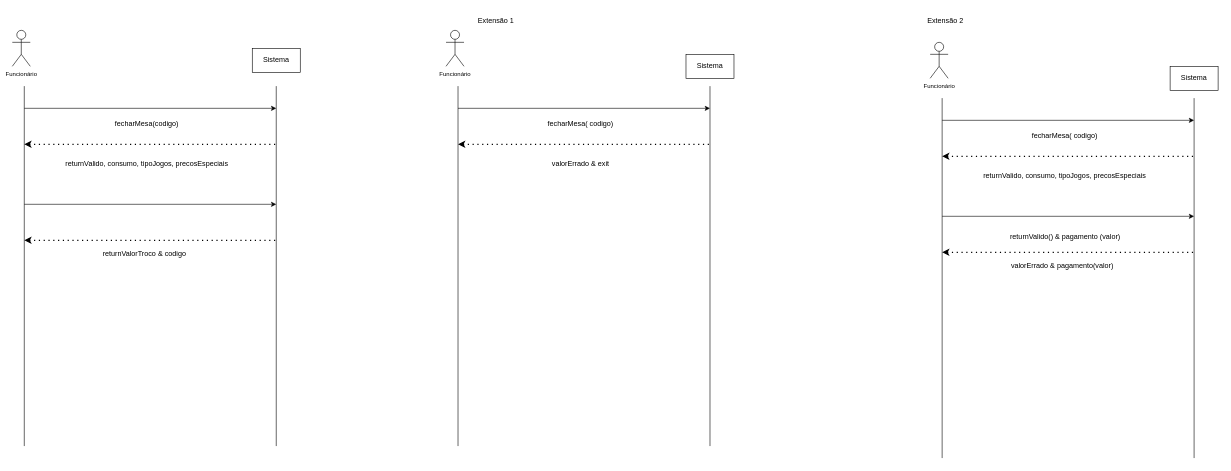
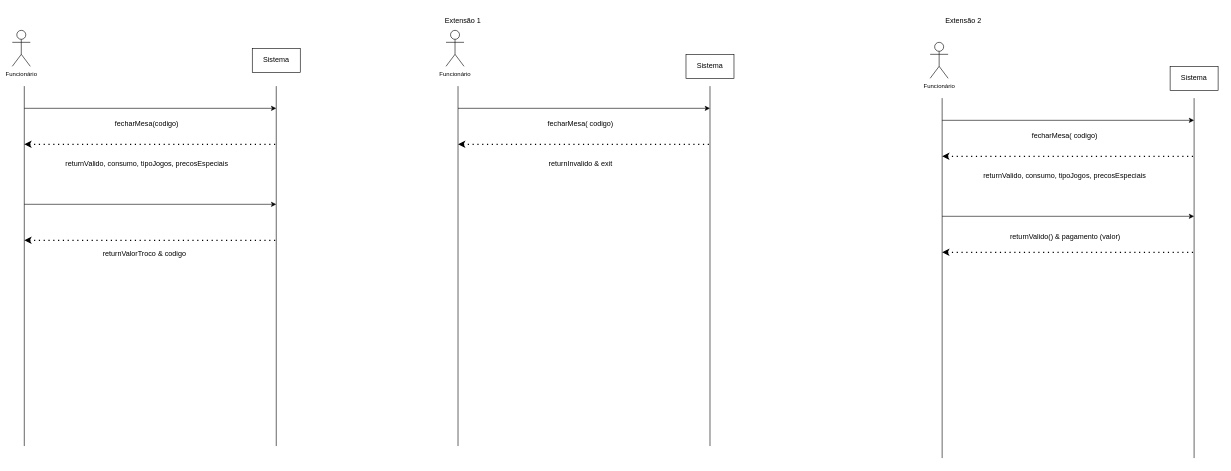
- <mxCell id="21" value="Extensão 1" style="text;html=1;strokeColor=none;fillColor=none;align=center;verticalAlign=middle;whiteSpace=wrap;rounded=0;" vertex="1" parent="1"><mxGeometry x="785" y="20" width="83" height="30" as="geometry" /></mxCell>
+ <mxCell id="21" value="Extensão 1" style="text;html=1;strokeColor=none;fillColor=none;align=center;verticalAlign=middle;whiteSpace=wrap;rounded=0;" vertex="1" parent="1"><mxGeometry x="730" width="83" height="30" as="geometry" y="20" /></mxCell>
- <mxCell id="34" value="Extensão 2" style="text;html=1;strokeColor=none;fillColor=none;align=center;verticalAlign=middle;whiteSpace=wrap;rounded=0;" vertex="1" parent="1"><mxGeometry x="1534" width="83" height="30" as="geometry" y="20" /></mxCell>
+ <mxCell id="34" value="Extensão 2" style="text;html=1;strokeColor=none;fillColor=none;align=center;verticalAlign=middle;whiteSpace=wrap;rounded=0;" vertex="1" parent="1"><mxGeometry x="1564" y="20" width="83" height="30" as="geometry" /></mxCell>
- <mxCell id="19" value="valorErrado &amp;amp; exit" style="text;html=1;align=center;verticalAlign=middle;resizable=0;points=[];autosize=1;strokeColor=none;fillColor=none;" vertex="1" parent="1"><mxGeometry x="902" y="258" width="130" height="30" as="geometry" /></mxCell>
+ <mxCell id="19" value="returnInvalido &amp;amp; exit" style="text;html=1;align=center;verticalAlign=middle;resizable=0;points=[];autosize=1;strokeColor=none;fillColor=none;" vertex="1" parent="1"><mxGeometry x="902" y="258" width="130" height="30" as="geometry" /></mxCell>
- <mxCell id="32" value="valorErrado &amp;amp; pagamento(valor)" style="text;html=1;align=center;verticalAlign=middle;resizable=0;points=[];autosize=1;strokeColor=none;fillColor=none;" vertex="1" parent="1"><mxGeometry x="1675" y="428" width="190" height="30" as="geometry" /></mxCell>
